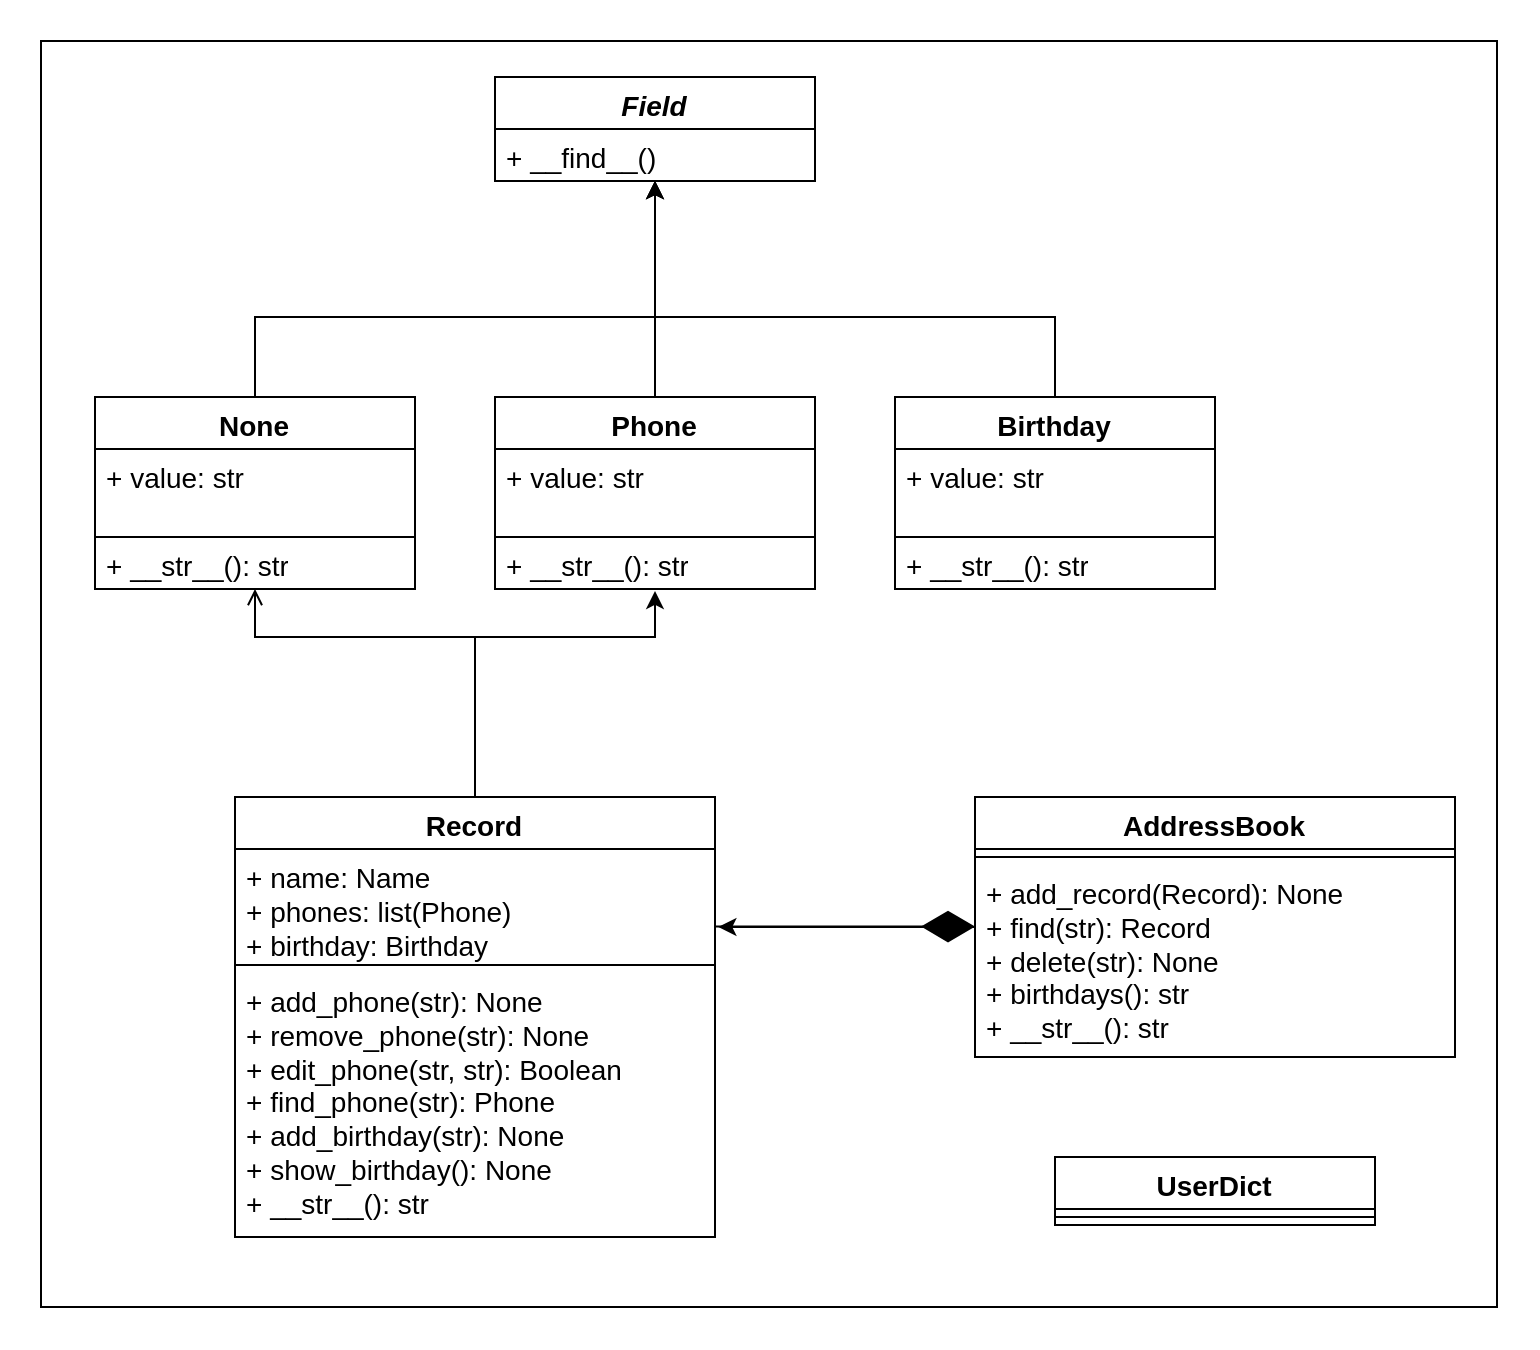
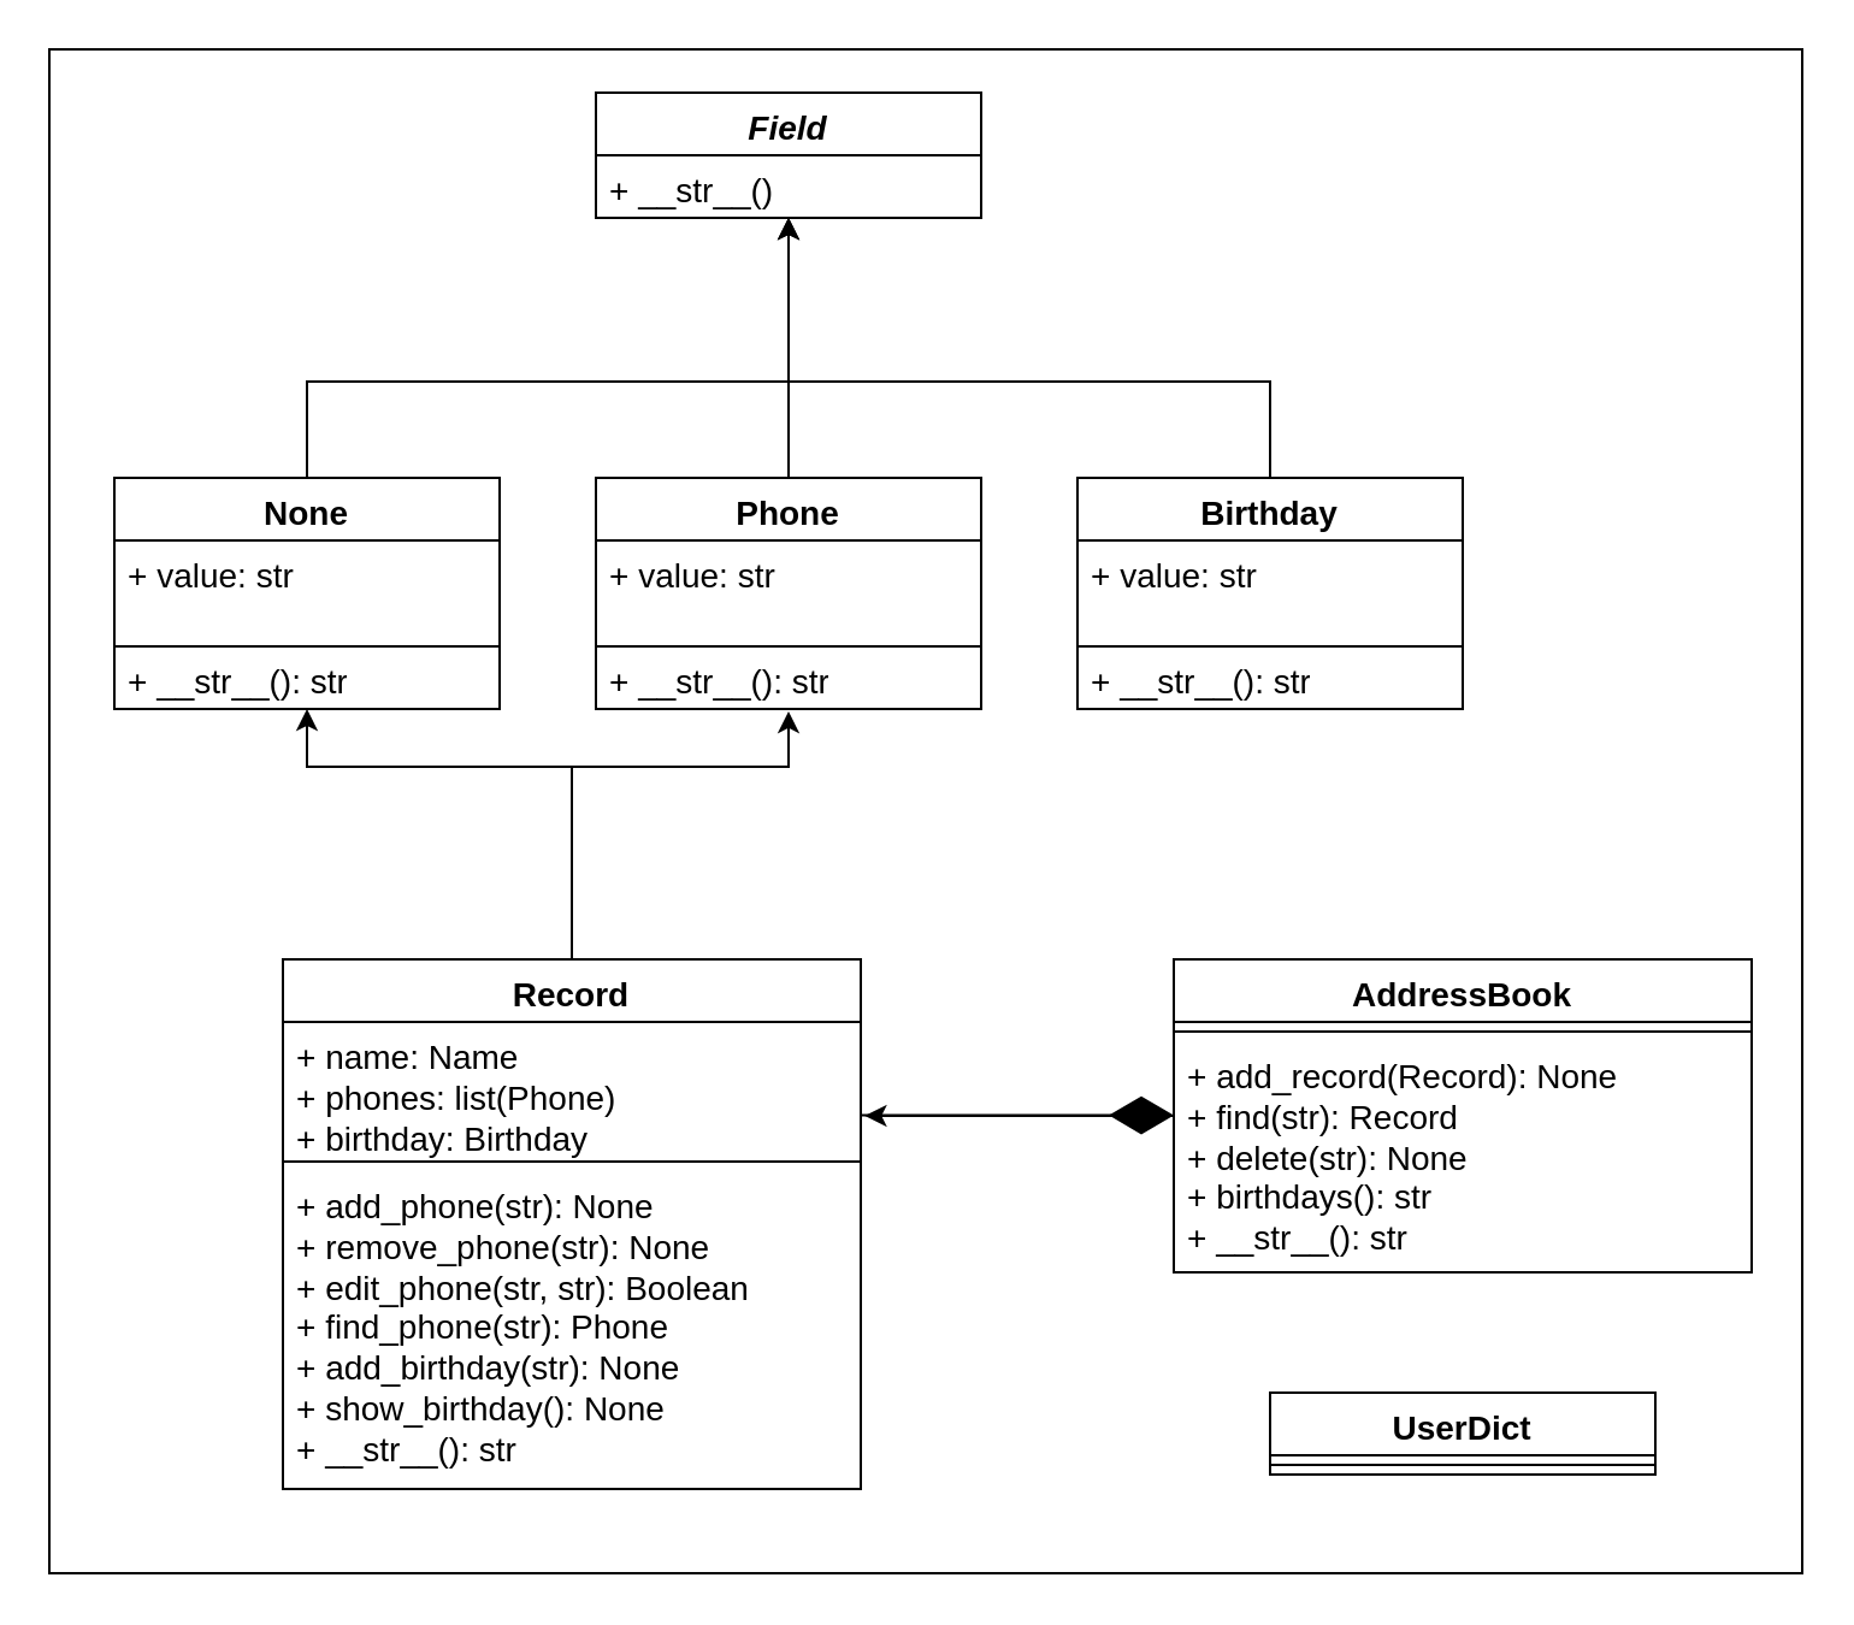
- <mxCell id="4" value="+ __find__()&lt;div&gt;&lt;br&gt;&lt;/div&gt;" style="text;strokeColor=none;fillColor=none;align=left;verticalAlign=top;spacingLeft=4;spacingRight=4;overflow=hidden;rotatable=0;points=[[0,0.5],[1,0.5]];portConstraint=eastwest;whiteSpace=wrap;html=1;fontSize=14;" parent="3" vertex="1"><mxGeometry y="26" width="160" height="26" as="geometry" /></mxCell>
+ <mxCell id="4" value="+ __str__()&lt;div&gt;&lt;br&gt;&lt;/div&gt;" style="text;strokeColor=none;fillColor=none;align=left;verticalAlign=top;spacingLeft=4;spacingRight=4;overflow=hidden;rotatable=0;points=[[0,0.5],[1,0.5]];portConstraint=eastwest;whiteSpace=wrap;html=1;fontSize=14;" parent="3" vertex="1"><mxGeometry y="26" width="160" height="26" as="geometry" /></mxCell>
- <mxCell id="17" style="edgeStyle=orthogonalEdgeStyle;rounded=0;orthogonalLoop=1;jettySize=auto;html=1;entryX=0.5;entryY=1;entryDx=0;entryDy=0;endArrow=open;" parent="1" source="18" target="10" edge="1"><mxGeometry relative="1" as="geometry"><Array as="points"><mxPoint x="237" y="318" /><mxPoint x="127" y="318" /></Array></mxGeometry></mxCell>
+ <mxCell id="17" style="edgeStyle=orthogonalEdgeStyle;rounded=0;orthogonalLoop=1;jettySize=auto;html=1;entryX=0.5;entryY=1;entryDx=0;entryDy=0;" parent="1" source="18" target="10" edge="1"><mxGeometry relative="1" as="geometry"><Array as="points"><mxPoint x="237" y="318" /><mxPoint x="127" y="318" /></Array></mxGeometry></mxCell>
